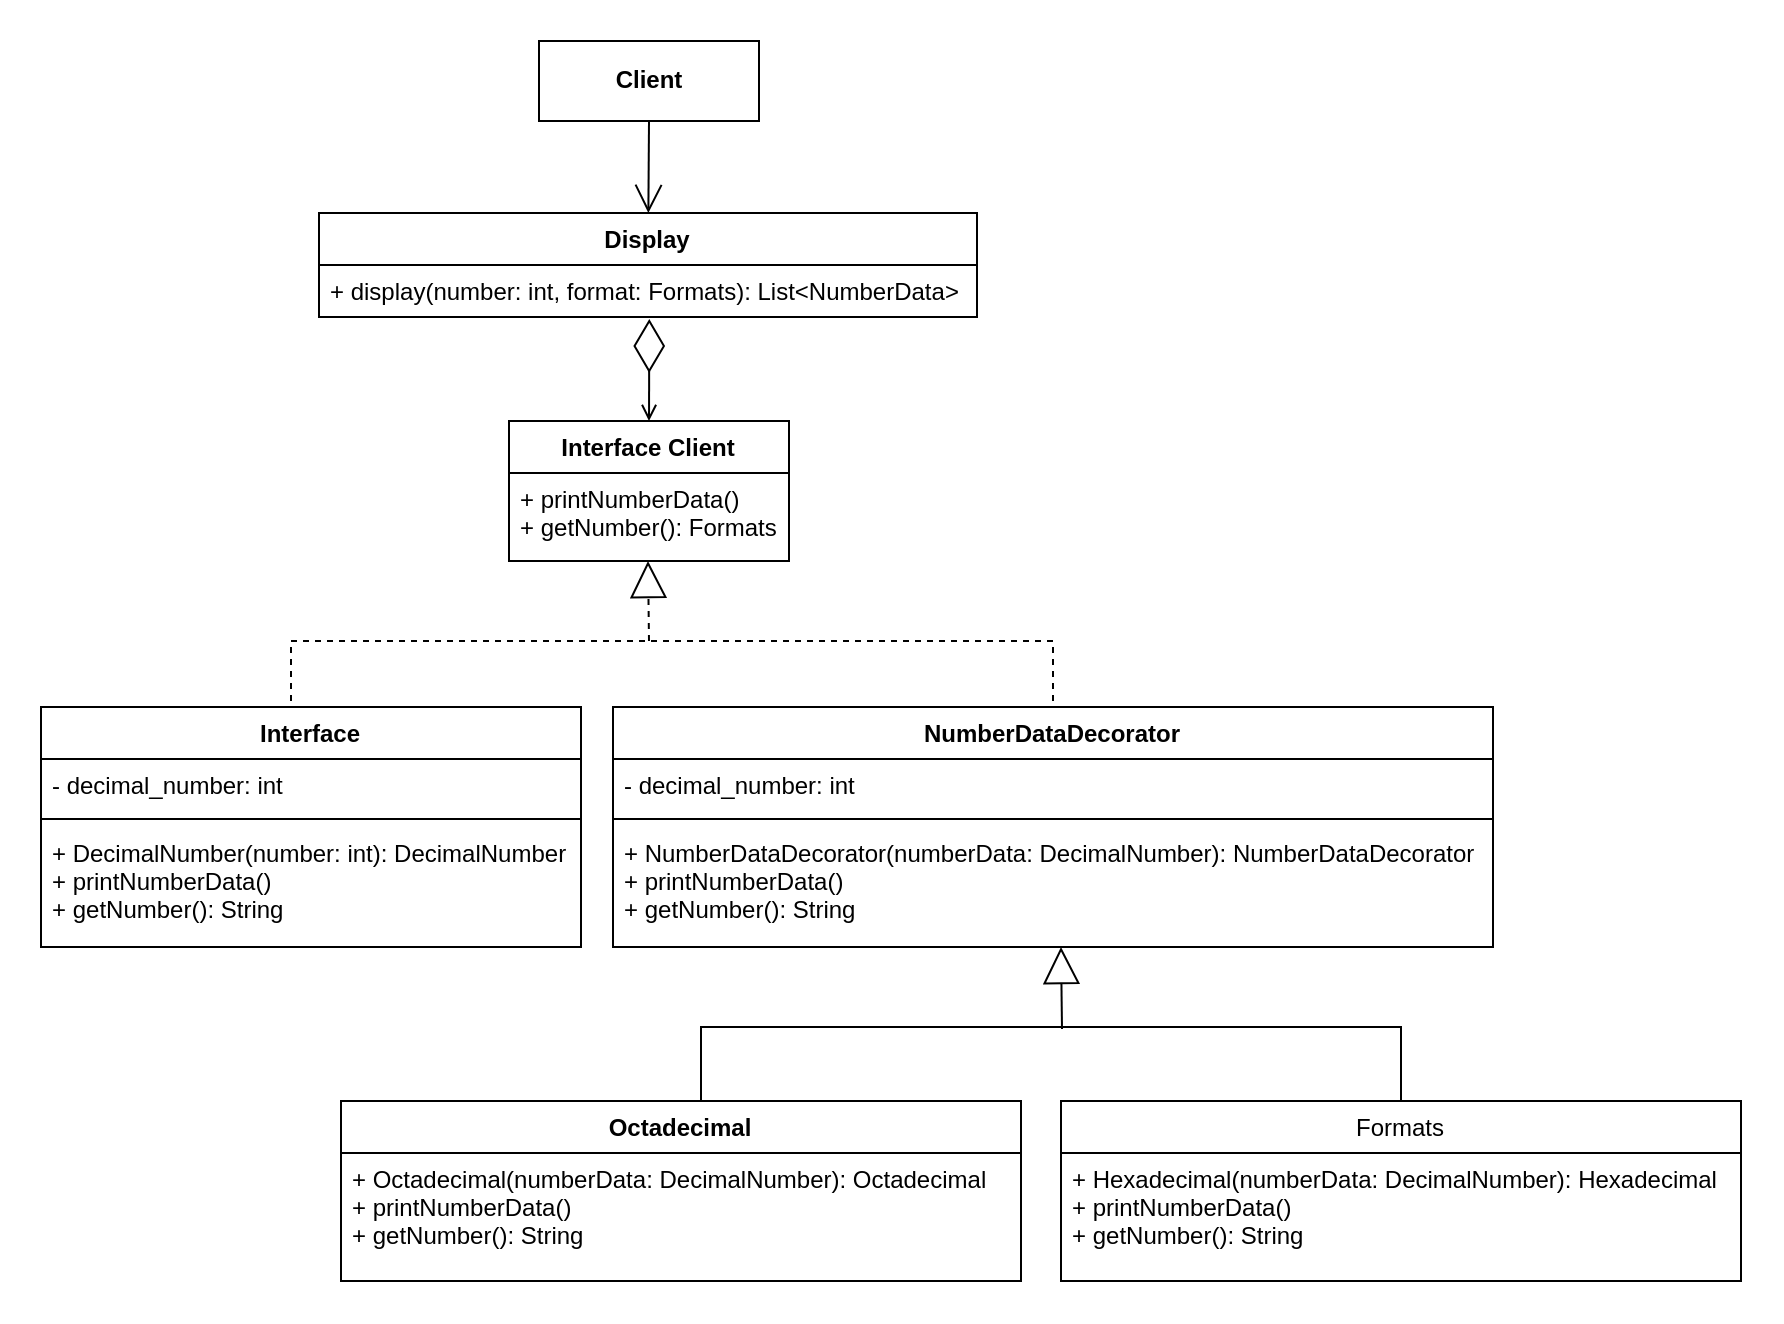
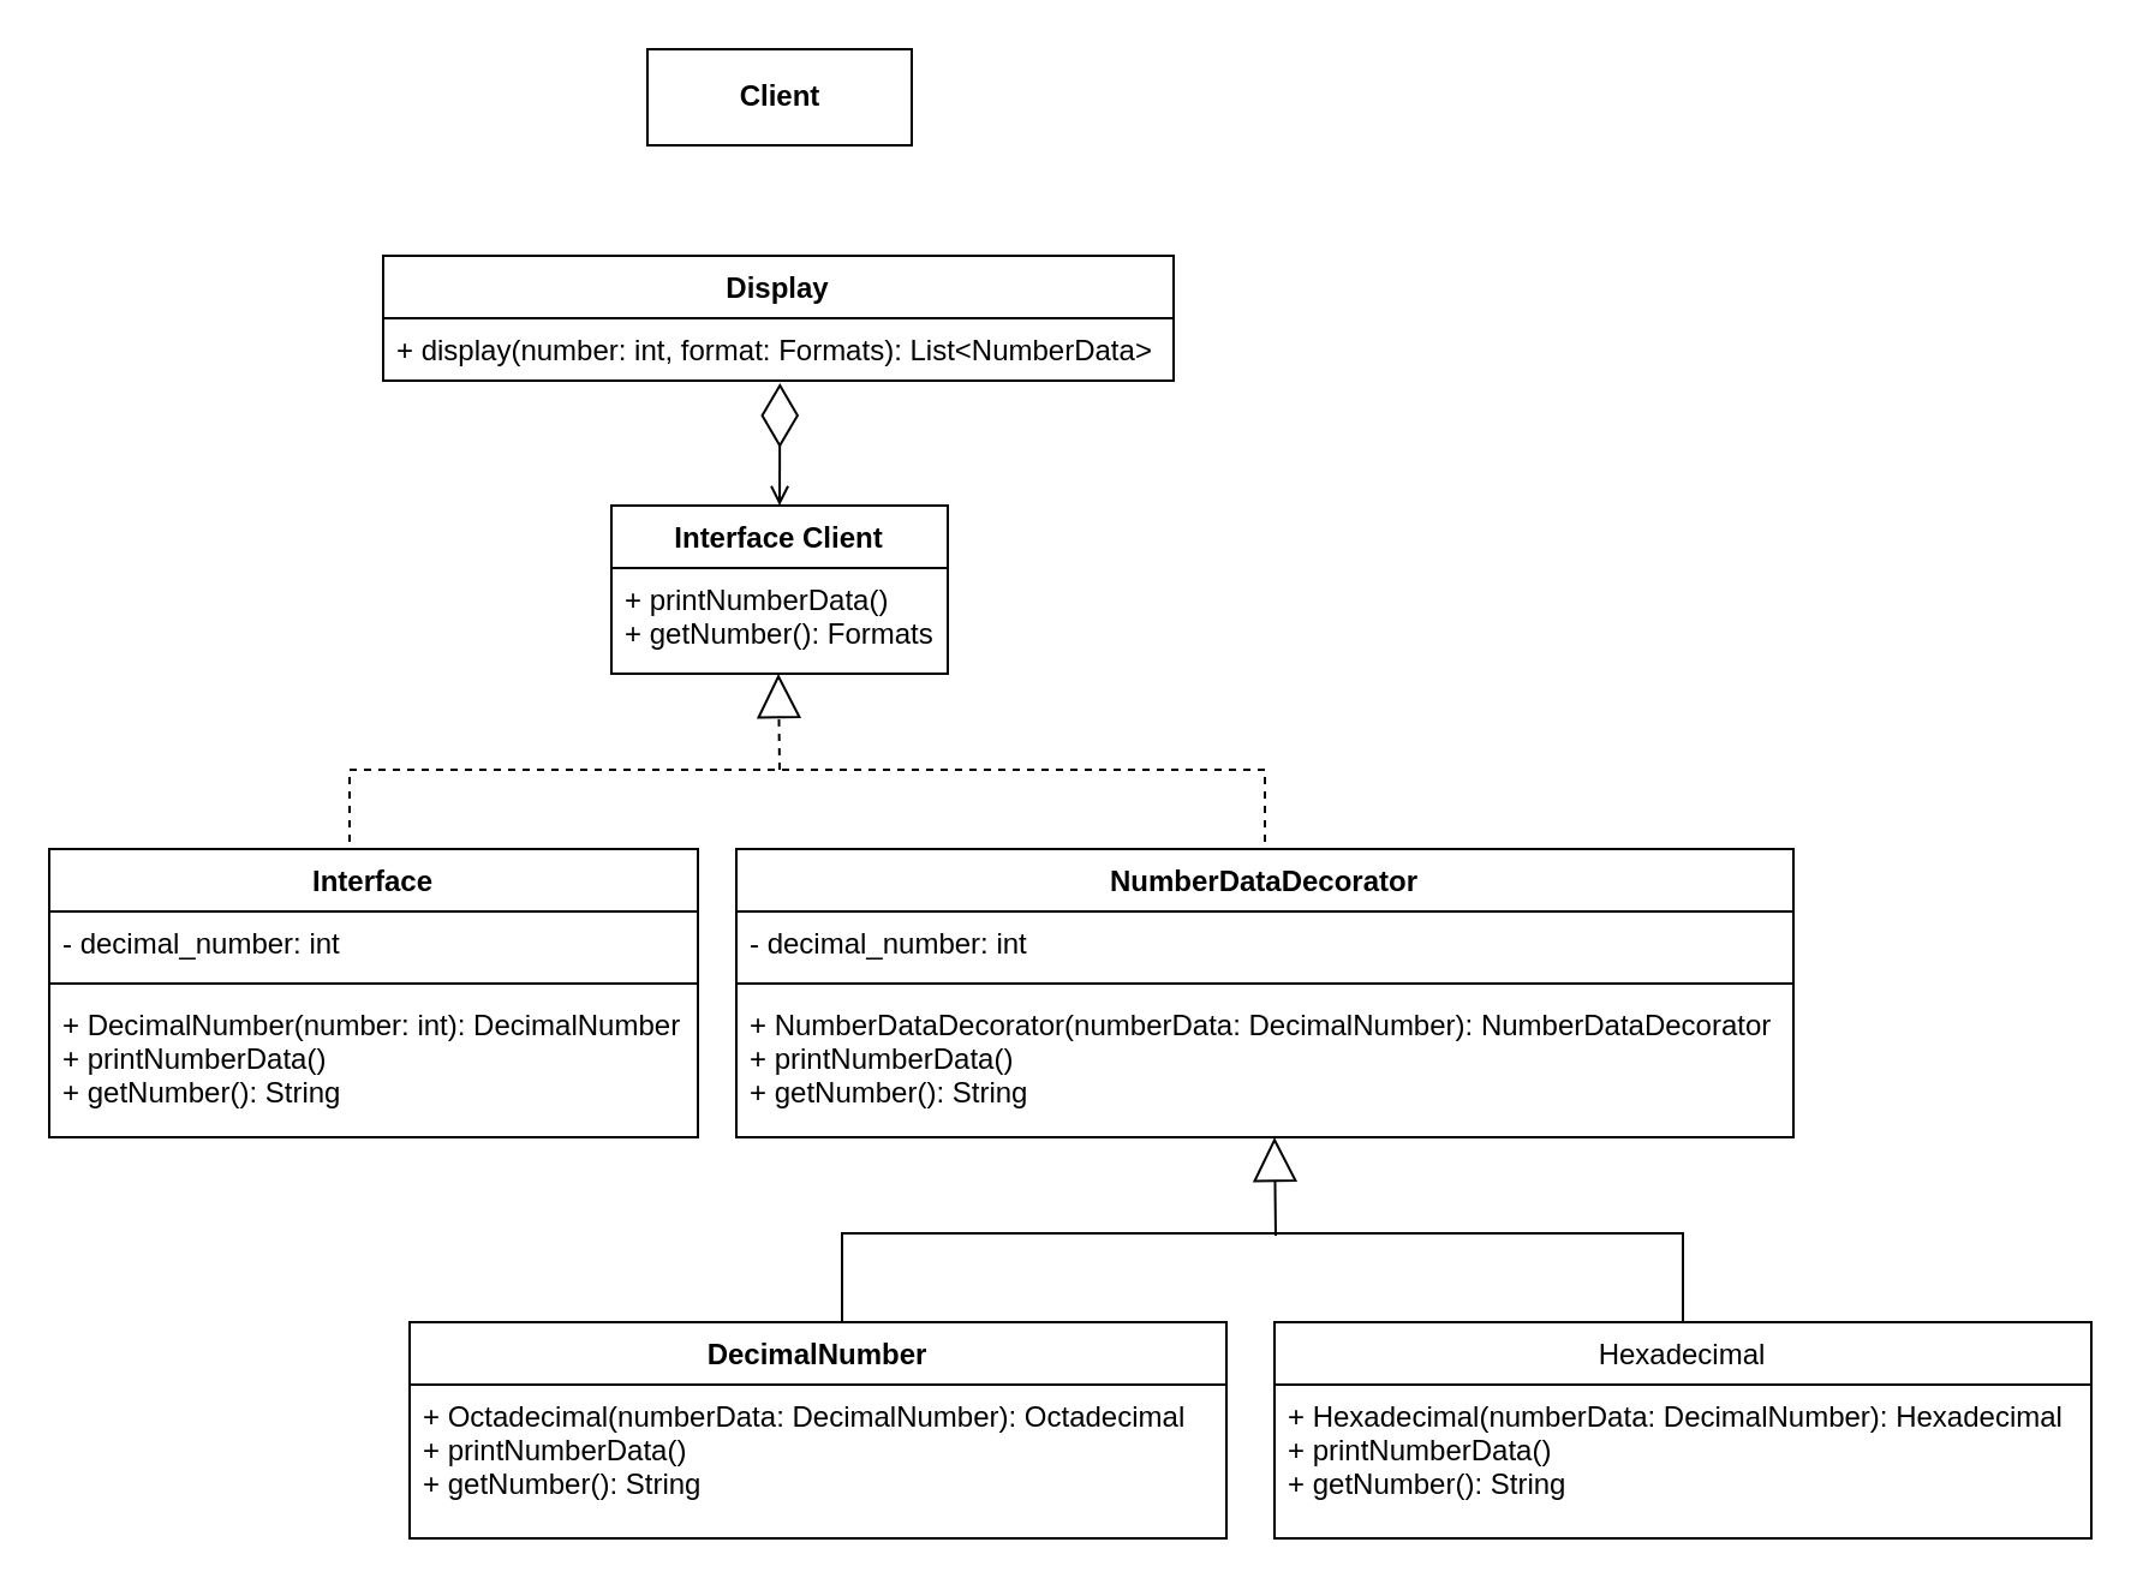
- <mxCell id="12" value="" style="endArrow=open;endFill=1;endSize=12;html=1;exitX=0.5;exitY=1;exitDx=0;exitDy=0;" edge="1" parent="1" source="2" target="3"><mxGeometry width="160" relative="1" as="geometry"><mxPoint x="240" y="280" as="sourcePoint" /><mxPoint x="400" y="280" as="targetPoint" /></mxGeometry></mxCell>
- <mxCell id="21" value="Octadecimal" style="swimlane;fontStyle=1;childLayout=stackLayout;horizontal=1;startSize=26;fillColor=none;horizontalStack=0;resizeParent=1;resizeParentMax=0;resizeLast=0;collapsible=1;marginBottom=0;" vertex="1" parent="1"><mxGeometry x="170" y="550" width="340" height="90" as="geometry" /></mxCell>
+ <mxCell id="21" value="DecimalNumber" style="swimlane;fontStyle=1;childLayout=stackLayout;horizontal=1;startSize=26;fillColor=none;horizontalStack=0;resizeParent=1;resizeParentMax=0;resizeLast=0;collapsible=1;marginBottom=0;" vertex="1" parent="1"><mxGeometry x="170" y="550" width="340" height="90" as="geometry" /></mxCell>
- <mxCell id="23" value="Formats" style="swimlane;fontStyle=0;childLayout=stackLayout;horizontal=1;startSize=26;fillColor=none;horizontalStack=0;resizeParent=1;resizeParentMax=0;resizeLast=0;collapsible=1;marginBottom=0;" vertex="1" parent="1"><mxGeometry x="530" y="550" width="340" height="90" as="geometry" /></mxCell>
+ <mxCell id="23" value="Hexadecimal" style="swimlane;fontStyle=0;childLayout=stackLayout;horizontal=1;startSize=26;fillColor=none;horizontalStack=0;resizeParent=1;resizeParentMax=0;resizeLast=0;collapsible=1;marginBottom=0;" vertex="1" parent="1"><mxGeometry x="530" y="550" width="340" height="90" as="geometry" /></mxCell>
